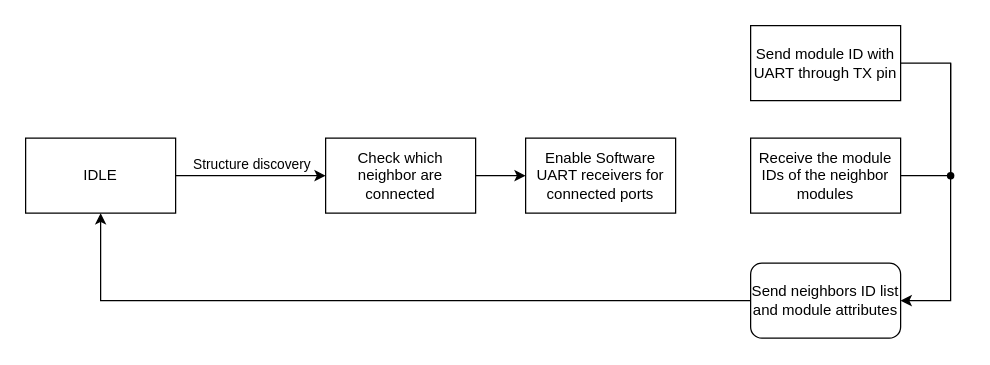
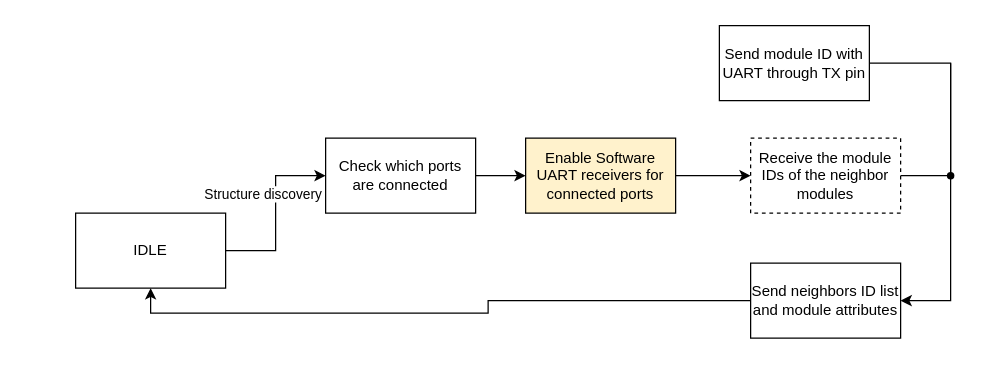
- <mxCell id="8" value="Send module ID with UART through TX pin" style="rounded=0;whiteSpace=wrap;html=1;" vertex="1" parent="1"><mxGeometry x="600" y="20" width="120" height="60" as="geometry" /></mxCell>
+ <mxCell id="8" value="Send module ID with UART through TX pin" style="rounded=0;whiteSpace=wrap;html=1;" vertex="1" parent="1"><mxGeometry x="575" y="20" width="120" height="60" as="geometry" /></mxCell>
- <mxCell id="4" value="IDLE" style="rounded=0;whiteSpace=wrap;html=1;" vertex="1" parent="1"><mxGeometry x="20" y="110" width="120" height="60" as="geometry" /></mxCell>
+ <mxCell id="4" value="IDLE" style="rounded=0;whiteSpace=wrap;html=1;" vertex="1" parent="1"><mxGeometry x="60" y="170" width="120" height="60" as="geometry" /></mxCell>
- <mxCell id="10" value="Check which neighbor are connected" style="rounded=0;whiteSpace=wrap;html=1;" vertex="1" parent="1"><mxGeometry x="260" y="110" width="120" height="60" as="geometry" /></mxCell>
+ <mxCell id="10" value="Check which ports are connected" style="rounded=0;whiteSpace=wrap;html=1;" vertex="1" parent="1"><mxGeometry x="260" y="110" width="120" height="60" as="geometry" /></mxCell>
- <mxCell id="6" value="Enable Software UART receivers for connected ports" style="rounded=0;whiteSpace=wrap;html=1;" vertex="1" parent="1"><mxGeometry x="420" y="110" width="120" height="60" as="geometry" /></mxCell>
+ <mxCell id="6" value="Enable Software UART receivers for connected ports" style="rounded=0;whiteSpace=wrap;html=1;fillColor=#fff2cc;" vertex="1" parent="1"><mxGeometry x="420" y="110" width="120" height="60" as="geometry" /></mxCell>
+ <mxCell id="5" style="edgeStyle=orthogonalEdgeStyle;rounded=0;orthogonalLoop=1;jettySize=auto;html=1;entryX=0;entryY=0.5;entryDx=0;entryDy=0;" edge="1" parent="1" source="6" target="11"><mxGeometry relative="1" as="geometry" /></mxCell>
- <mxCell id="11" value="Receive the module IDs of the neighbor modules" style="rounded=0;whiteSpace=wrap;html=1;" vertex="1" parent="1"><mxGeometry x="600" y="110" width="120" height="60" as="geometry" /></mxCell>
+ <mxCell id="11" value="Receive the module IDs of the neighbor modules" style="rounded=0;whiteSpace=wrap;html=1;dashed=1;" vertex="1" parent="1"><mxGeometry x="600" y="110" width="120" height="60" as="geometry" /></mxCell>
- <mxCell id="13" value="Send neighbors ID list and module attributes" style="whiteSpace=wrap;html=1;rounded=1;" vertex="1" parent="1"><mxGeometry x="600" y="210" width="120" height="60" as="geometry" /></mxCell>
+ <mxCell id="13" value="Send neighbors ID list and module attributes" style="rounded=0;whiteSpace=wrap;html=1;" vertex="1" parent="1"><mxGeometry x="600" y="210" width="120" height="60" as="geometry" /></mxCell>
